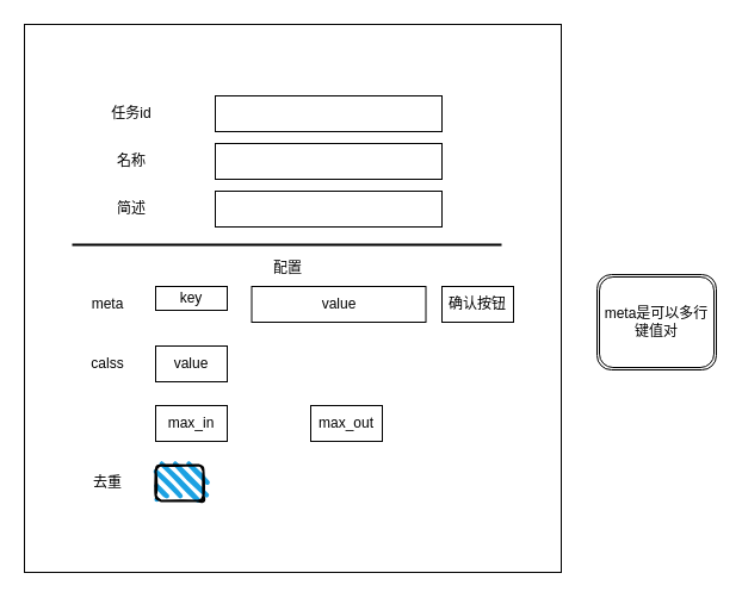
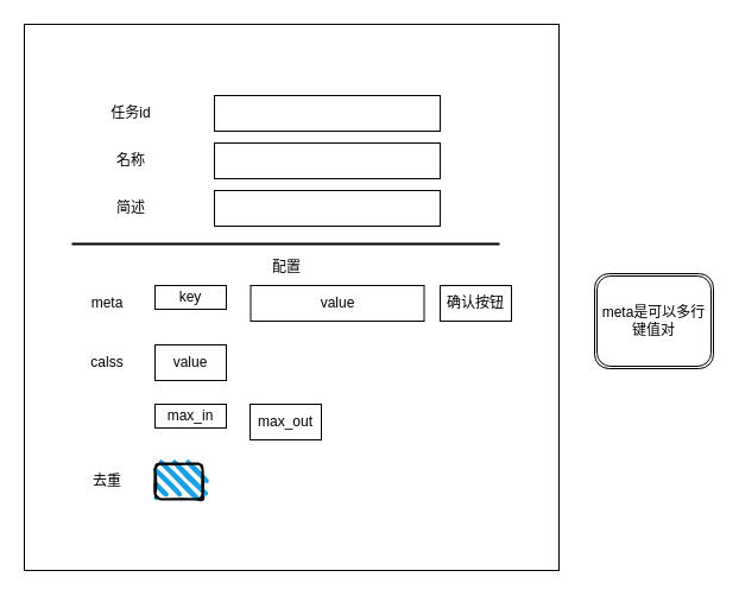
- <mxCell id="17" value="max_in" style="rounded=0;whiteSpace=wrap;html=1;" vertex="1" parent="1"><mxGeometry x="130" y="340" width="60" height="30" as="geometry" /></mxCell>
+ <mxCell id="17" value="max_in" style="rounded=0;whiteSpace=wrap;html=1;" vertex="1" parent="1"><mxGeometry x="130" y="340" width="60" height="20" as="geometry" /></mxCell>
- <mxCell id="18" value="max_out" style="rounded=0;whiteSpace=wrap;html=1;" vertex="1" parent="1"><mxGeometry x="260" y="340" width="60" height="30" as="geometry" /></mxCell>
+ <mxCell id="18" value="max_out" style="rounded=0;whiteSpace=wrap;html=1;" vertex="1" parent="1"><mxGeometry x="210" y="340" width="60" height="30" as="geometry" /></mxCell>
